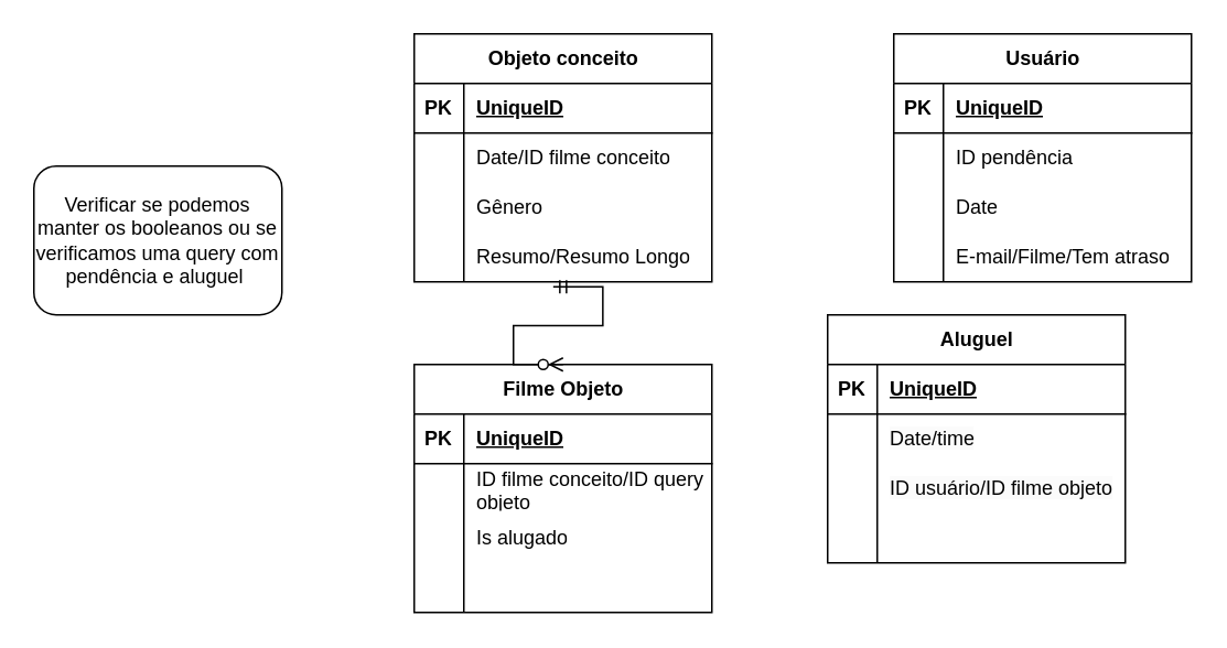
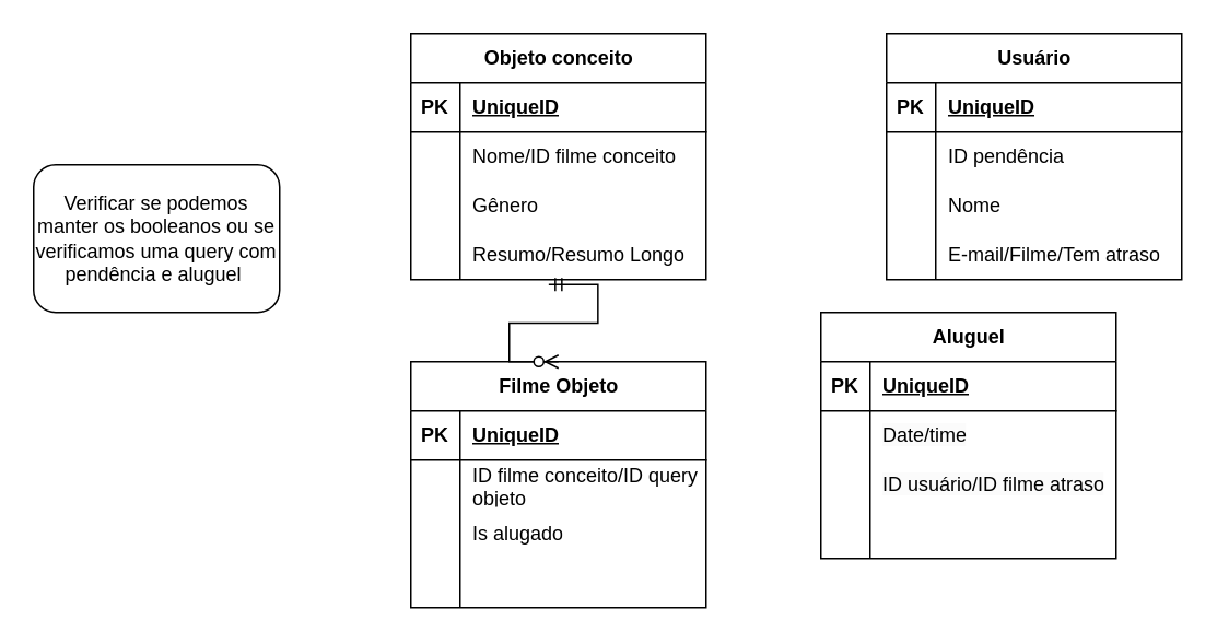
- <mxCell id="8" value="Date/ID filme conceito" style="shape=partialRectangle;connectable=0;fillColor=none;top=0;left=0;bottom=0;right=0;align=left;spacingLeft=6;overflow=hidden;whiteSpace=wrap;html=1;" vertex="1" parent="6"><mxGeometry x="30" width="150" height="30" as="geometry"><mxRectangle width="150" height="30" as="alternateBounds" /></mxGeometry></mxCell>
+ <mxCell id="8" value="Nome/ID filme conceito" style="shape=partialRectangle;connectable=0;fillColor=none;top=0;left=0;bottom=0;right=0;align=left;spacingLeft=6;overflow=hidden;whiteSpace=wrap;html=1;" vertex="1" parent="6"><mxGeometry x="30" width="150" height="30" as="geometry"><mxRectangle width="150" height="30" as="alternateBounds" /></mxGeometry></mxCell>
- <mxCell id="37" value="Date" style="shape=partialRectangle;connectable=0;fillColor=none;top=0;left=0;bottom=0;right=0;align=left;spacingLeft=6;overflow=hidden;whiteSpace=wrap;html=1;" vertex="1" parent="35"><mxGeometry x="30" width="150" height="30" as="geometry"><mxRectangle width="150" height="30" as="alternateBounds" /></mxGeometry></mxCell>
+ <mxCell id="37" value="Nome" style="shape=partialRectangle;connectable=0;fillColor=none;top=0;left=0;bottom=0;right=0;align=left;spacingLeft=6;overflow=hidden;whiteSpace=wrap;html=1;" vertex="1" parent="35"><mxGeometry x="30" width="150" height="30" as="geometry"><mxRectangle width="150" height="30" as="alternateBounds" /></mxGeometry></mxCell>
- <mxCell id="24" value="&lt;span style=&quot;color: rgb(0, 0, 0); font-family: Helvetica; font-size: 12px; font-style: normal; font-variant-ligatures: normal; font-variant-caps: normal; font-weight: 400; letter-spacing: normal; orphans: 2; text-align: left; text-indent: 0px; text-transform: none; widows: 2; word-spacing: 0px; -webkit-text-stroke-width: 0px; white-space: normal; background-color: rgb(251, 251, 251); text-decoration-thickness: initial; text-decoration-style: initial; text-decoration-color: initial; display: inline !important; float: none;&quot;&gt;ID usuário/ID filme objeto&lt;/span&gt;" style="shape=partialRectangle;connectable=0;fillColor=none;top=0;left=0;bottom=0;right=0;align=left;spacingLeft=6;overflow=hidden;whiteSpace=wrap;html=1;" vertex="1" parent="22"><mxGeometry x="30" width="150" height="30" as="geometry"><mxRectangle width="150" height="30" as="alternateBounds" /></mxGeometry></mxCell>
+ <mxCell id="24" value="&lt;span style=&quot;color: rgb(0, 0, 0); font-family: Helvetica; font-size: 12px; font-style: normal; font-variant-ligatures: normal; font-variant-caps: normal; font-weight: 400; letter-spacing: normal; orphans: 2; text-align: left; text-indent: 0px; text-transform: none; widows: 2; word-spacing: 0px; -webkit-text-stroke-width: 0px; white-space: normal; background-color: rgb(251, 251, 251); text-decoration-thickness: initial; text-decoration-style: initial; text-decoration-color: initial; display: inline !important; float: none;&quot;&gt;ID usuário/ID filme atraso&lt;/span&gt;" style="shape=partialRectangle;connectable=0;fillColor=none;top=0;left=0;bottom=0;right=0;align=left;spacingLeft=6;overflow=hidden;whiteSpace=wrap;html=1;" vertex="1" parent="22"><mxGeometry x="30" width="150" height="30" as="geometry"><mxRectangle width="150" height="30" as="alternateBounds" /></mxGeometry></mxCell>
